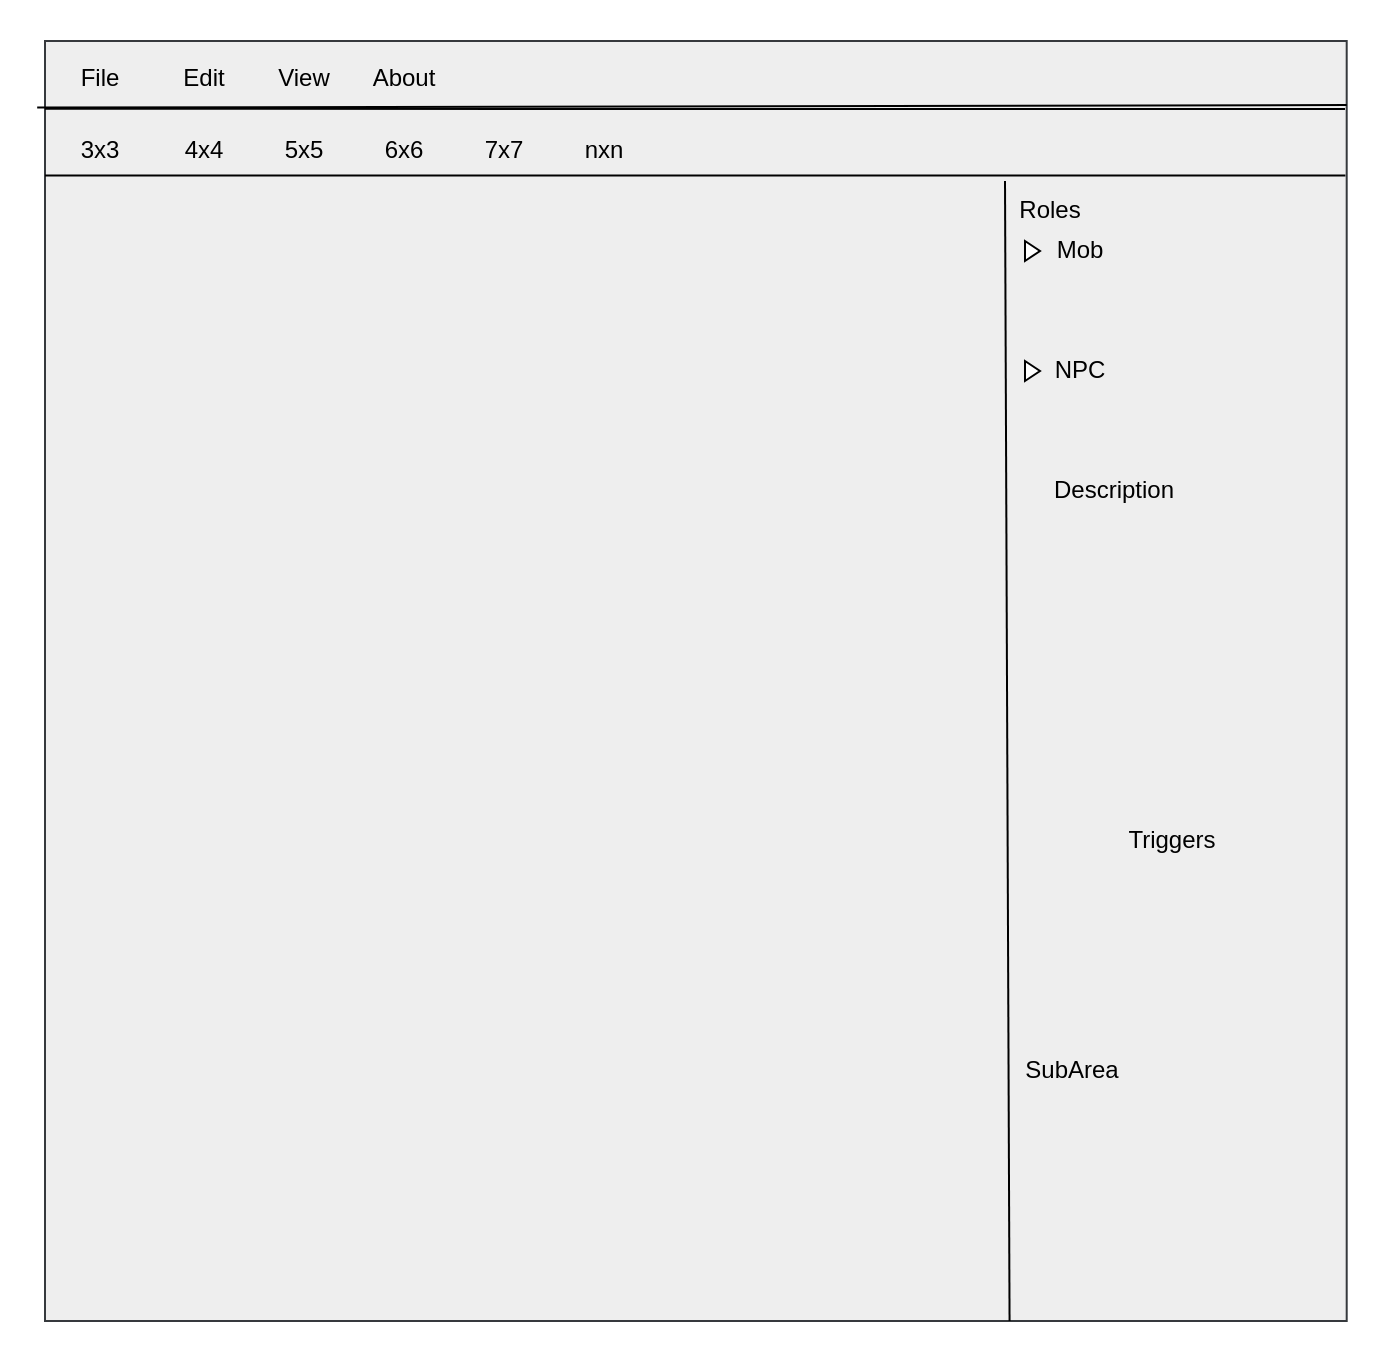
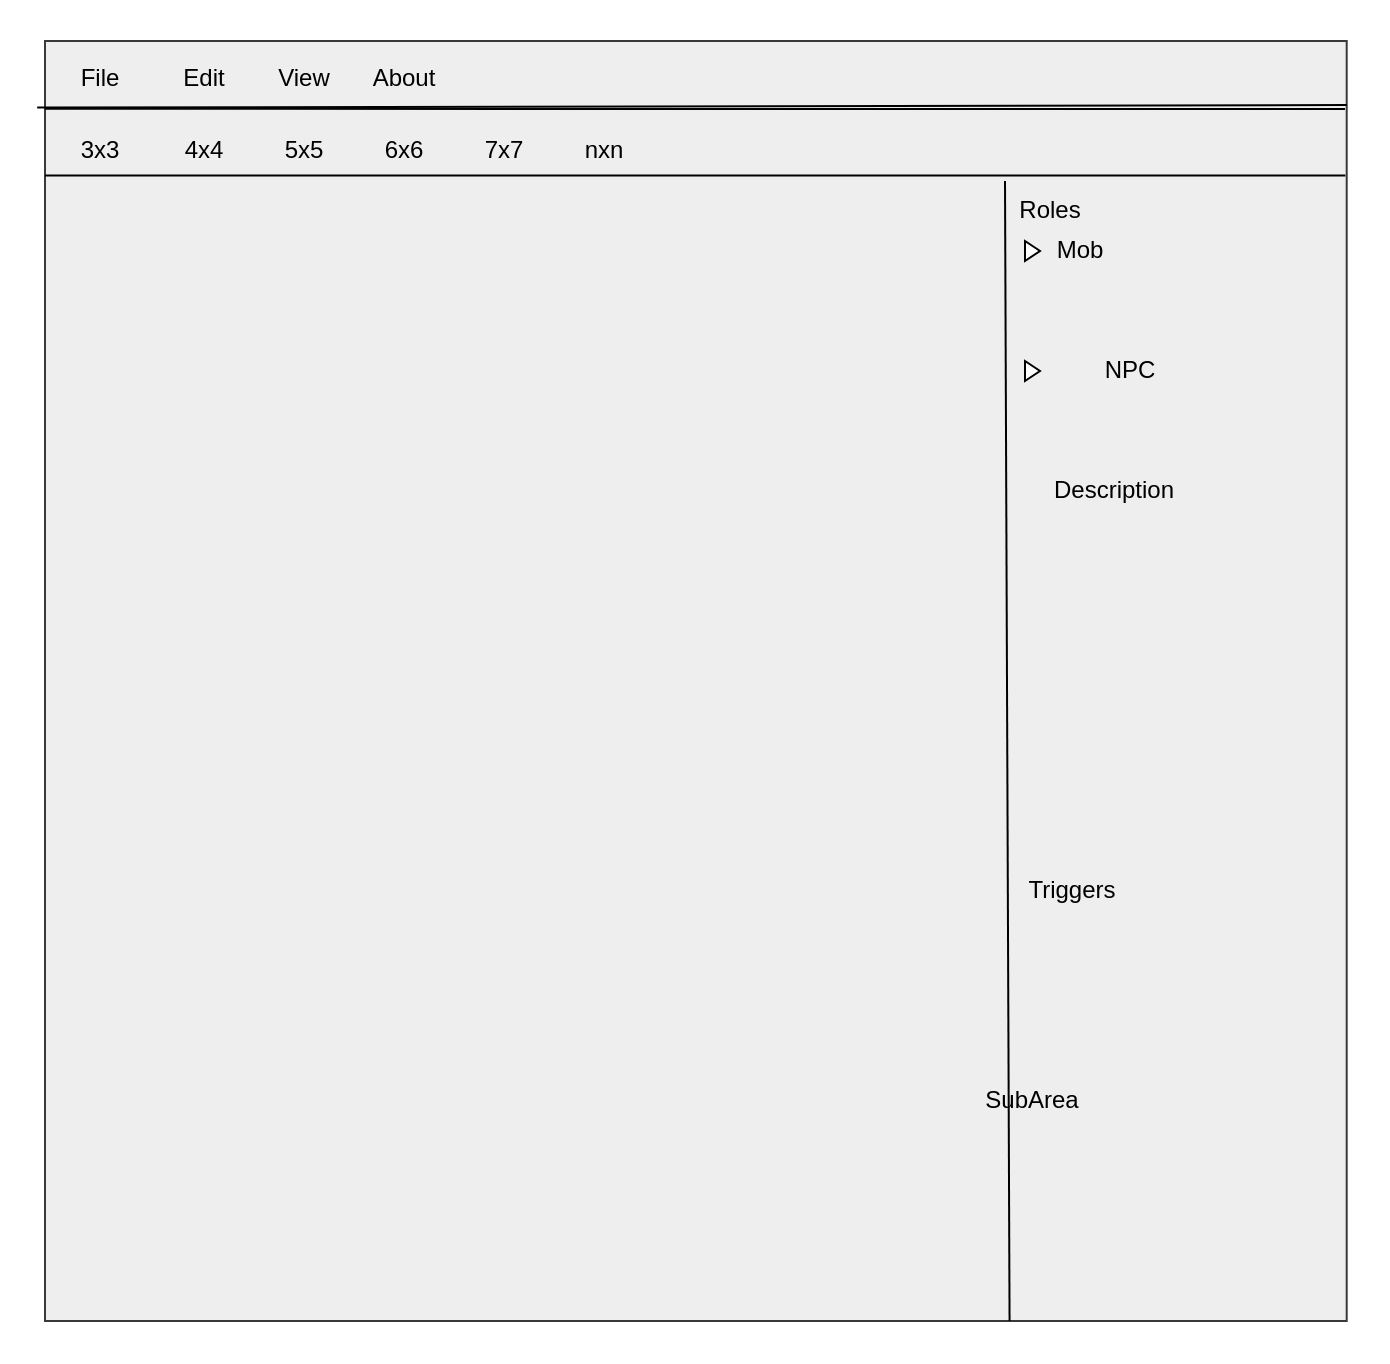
- <mxCell id="21" value="NPC" style="text;html=1;strokeColor=none;fillColor=none;align=center;verticalAlign=middle;whiteSpace=wrap;rounded=0;fontColor=#000000;" vertex="1" parent="1"><mxGeometry x="520" y="170" width="40" height="30" as="geometry" /></mxCell>
+ <mxCell id="21" value="NPC" style="text;html=1;strokeColor=none;fillColor=none;align=center;verticalAlign=middle;whiteSpace=wrap;rounded=0;fontColor=#000000;" vertex="1" parent="1"><mxGeometry x="545" y="170" width="40" height="30" as="geometry" /></mxCell>
- <mxCell id="23" value="Triggers" style="text;html=1;strokeColor=none;fillColor=none;align=center;verticalAlign=middle;whiteSpace=wrap;rounded=0;fontColor=#000000;" vertex="1" parent="1"><mxGeometry x="556" y="405" width="60" height="30" as="geometry" /></mxCell>
+ <mxCell id="23" value="Triggers" style="text;html=1;strokeColor=none;fillColor=none;align=center;verticalAlign=middle;whiteSpace=wrap;rounded=0;fontColor=#000000;" vertex="1" parent="1"><mxGeometry x="506" y="430" width="60" height="30" as="geometry" /></mxCell>
- <mxCell id="24" value="SubArea" style="text;html=1;strokeColor=none;fillColor=none;align=center;verticalAlign=middle;whiteSpace=wrap;rounded=0;fontColor=#000000;" vertex="1" parent="1"><mxGeometry x="506" y="520" width="60" height="30" as="geometry" /></mxCell>
+ <mxCell id="24" value="SubArea" style="text;html=1;strokeColor=none;fillColor=none;align=center;verticalAlign=middle;whiteSpace=wrap;rounded=0;fontColor=#000000;" vertex="1" parent="1"><mxGeometry x="486" y="535" width="60" height="30" as="geometry" /></mxCell>
